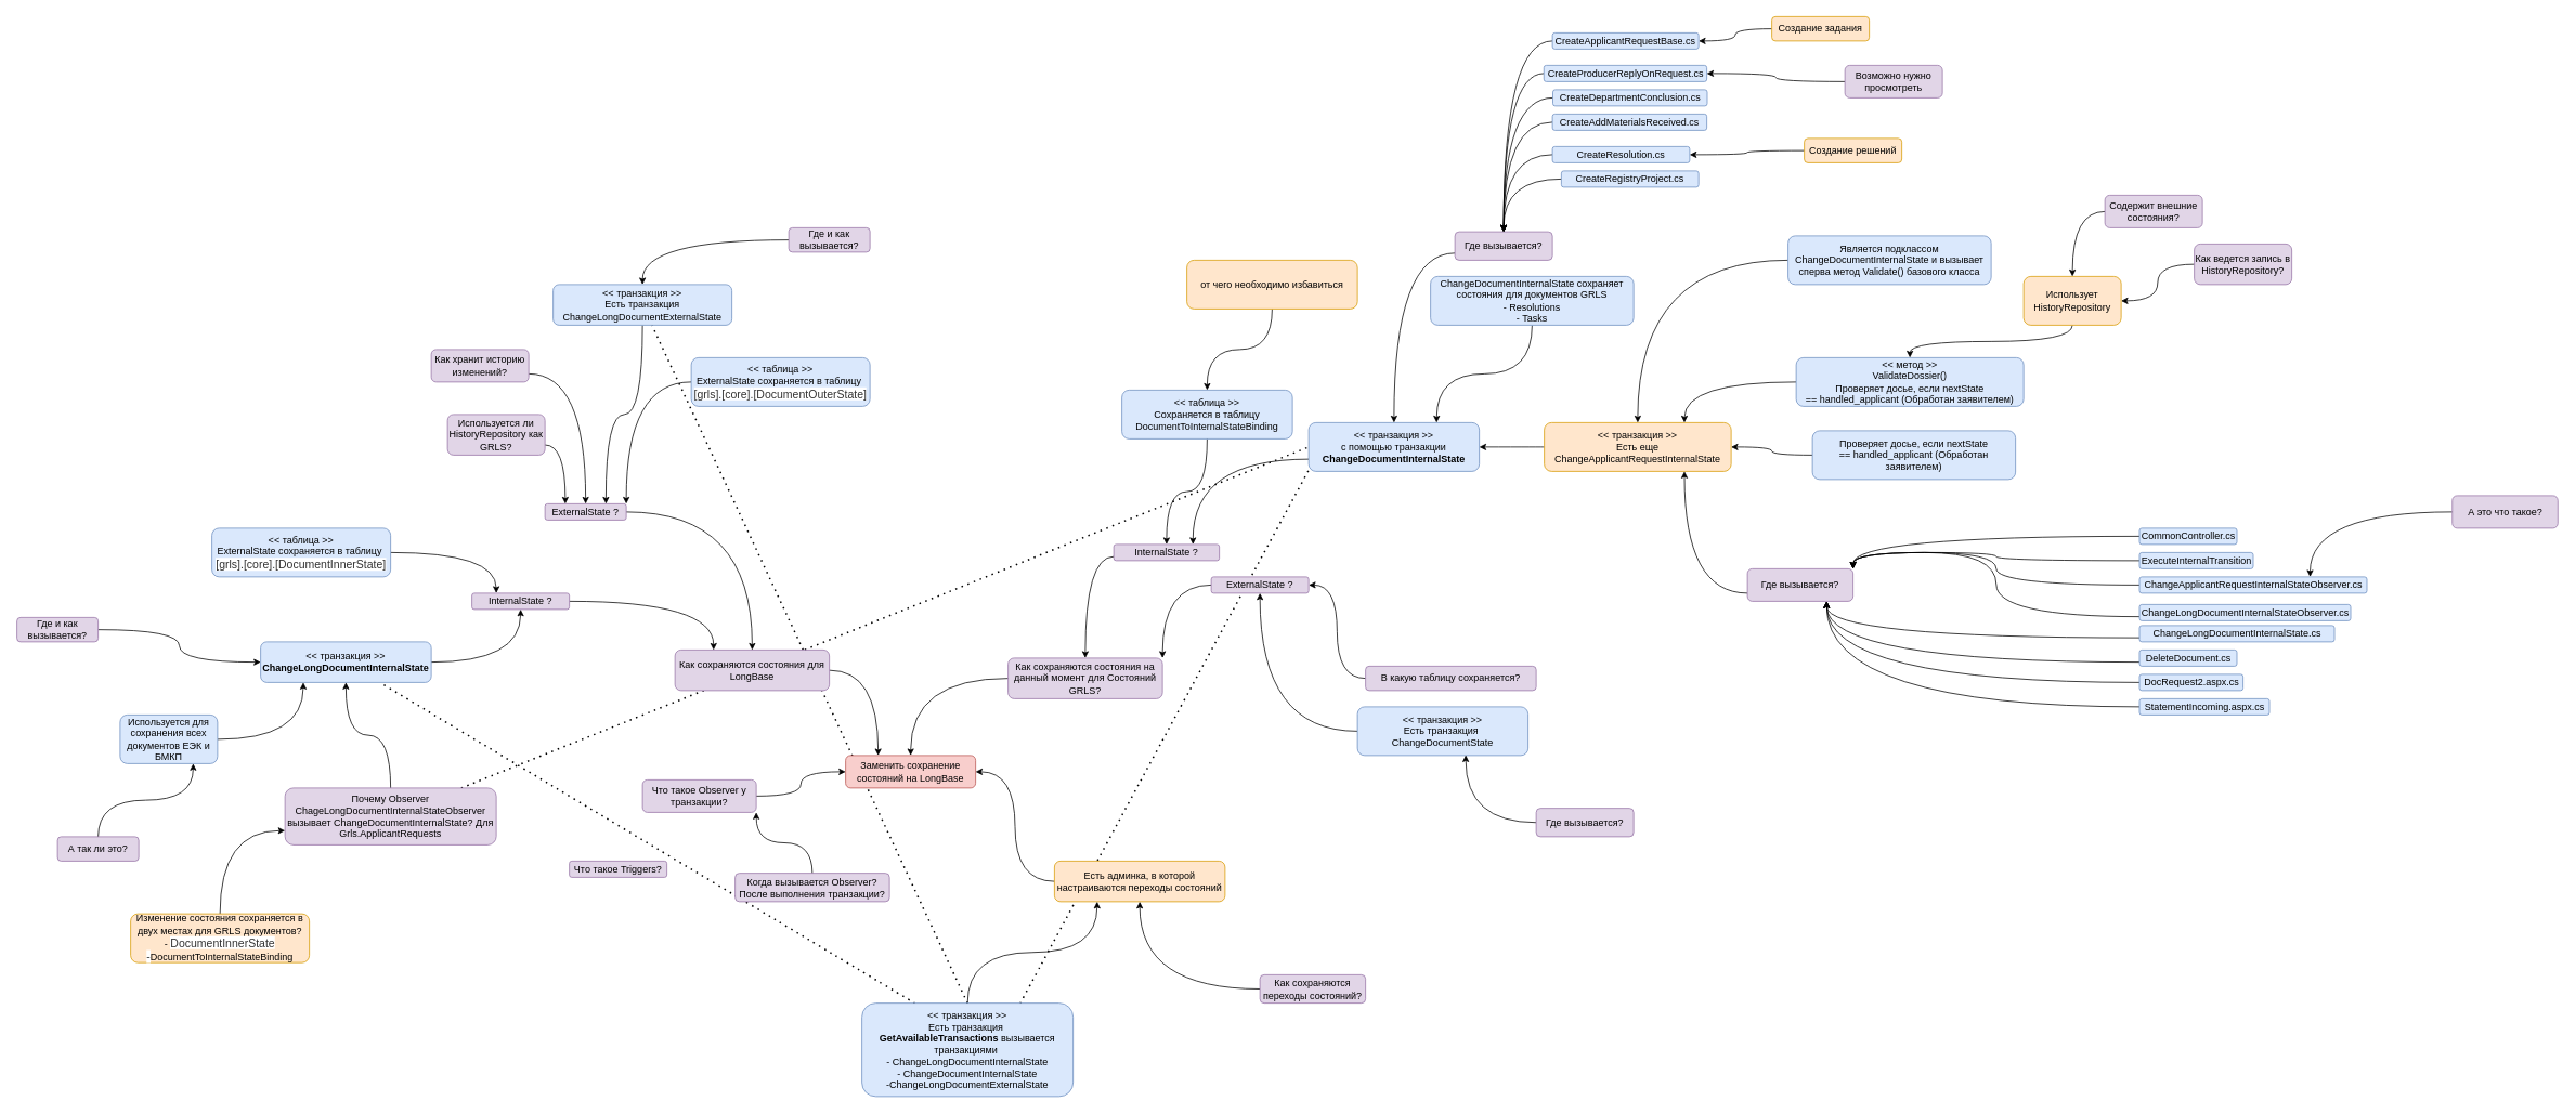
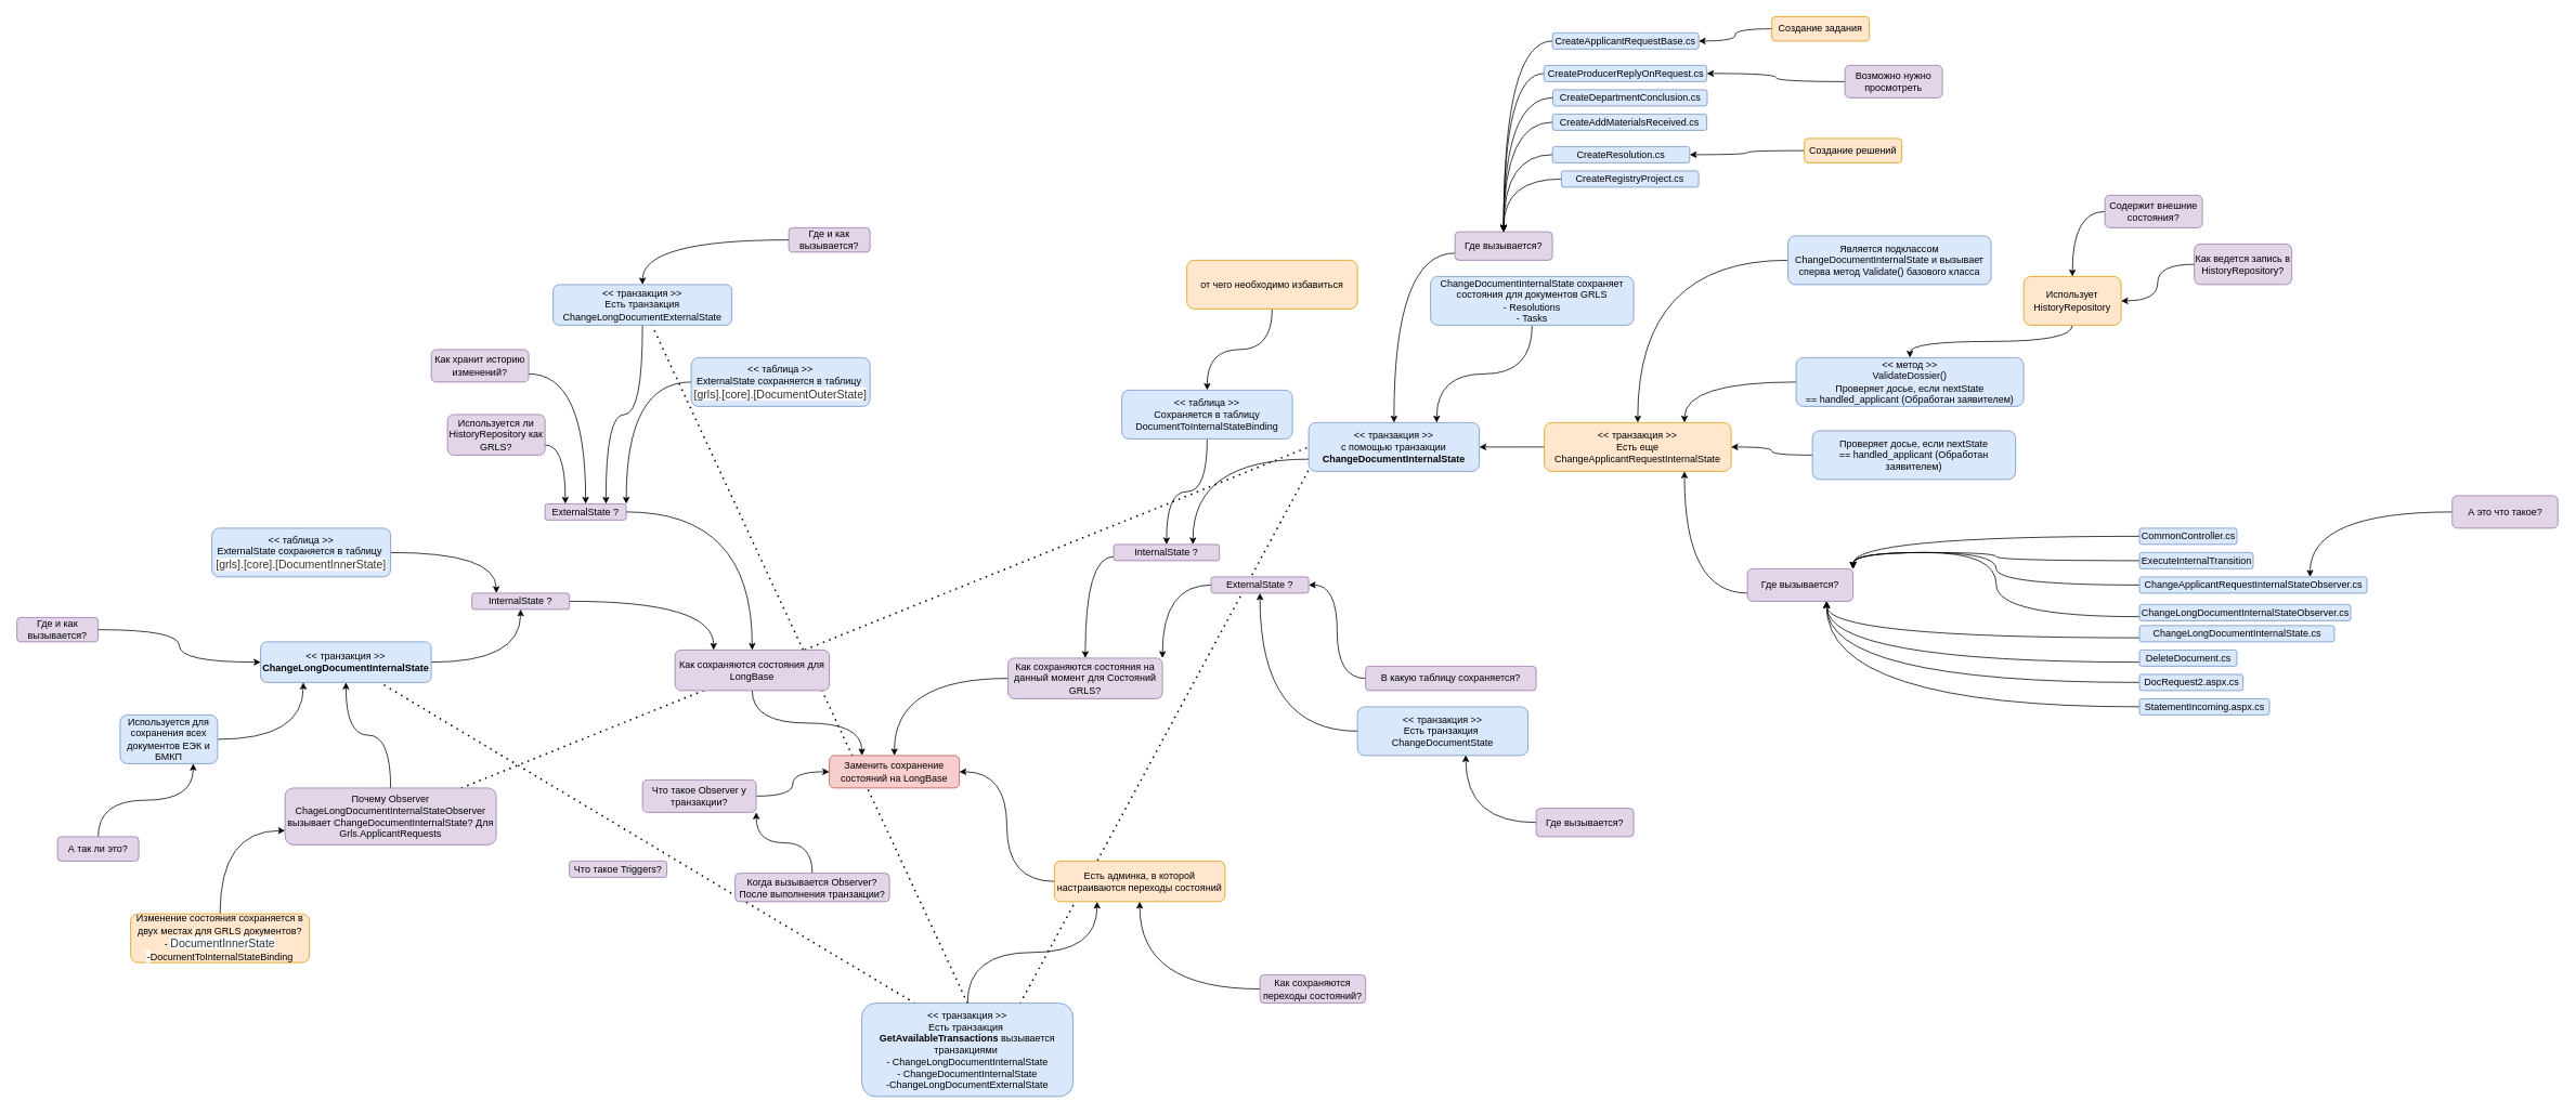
- <mxCell id="6" value="Заменить сохранение состояний на LongBase" style="rounded=1;whiteSpace=wrap;html=1;fillColor=#f8cecc;strokeColor=#b85450;" vertex="1" parent="1"><mxGeometry x="1040" y="930" width="160" height="40" as="geometry" /></mxCell>
+ <mxCell id="6" value="Заменить сохранение состояний на LongBase" style="rounded=1;whiteSpace=wrap;html=1;fillColor=#f8cecc;strokeColor=#b85450;" vertex="1" parent="1"><mxGeometry x="1020" y="930" width="160" height="40" as="geometry" /></mxCell>
